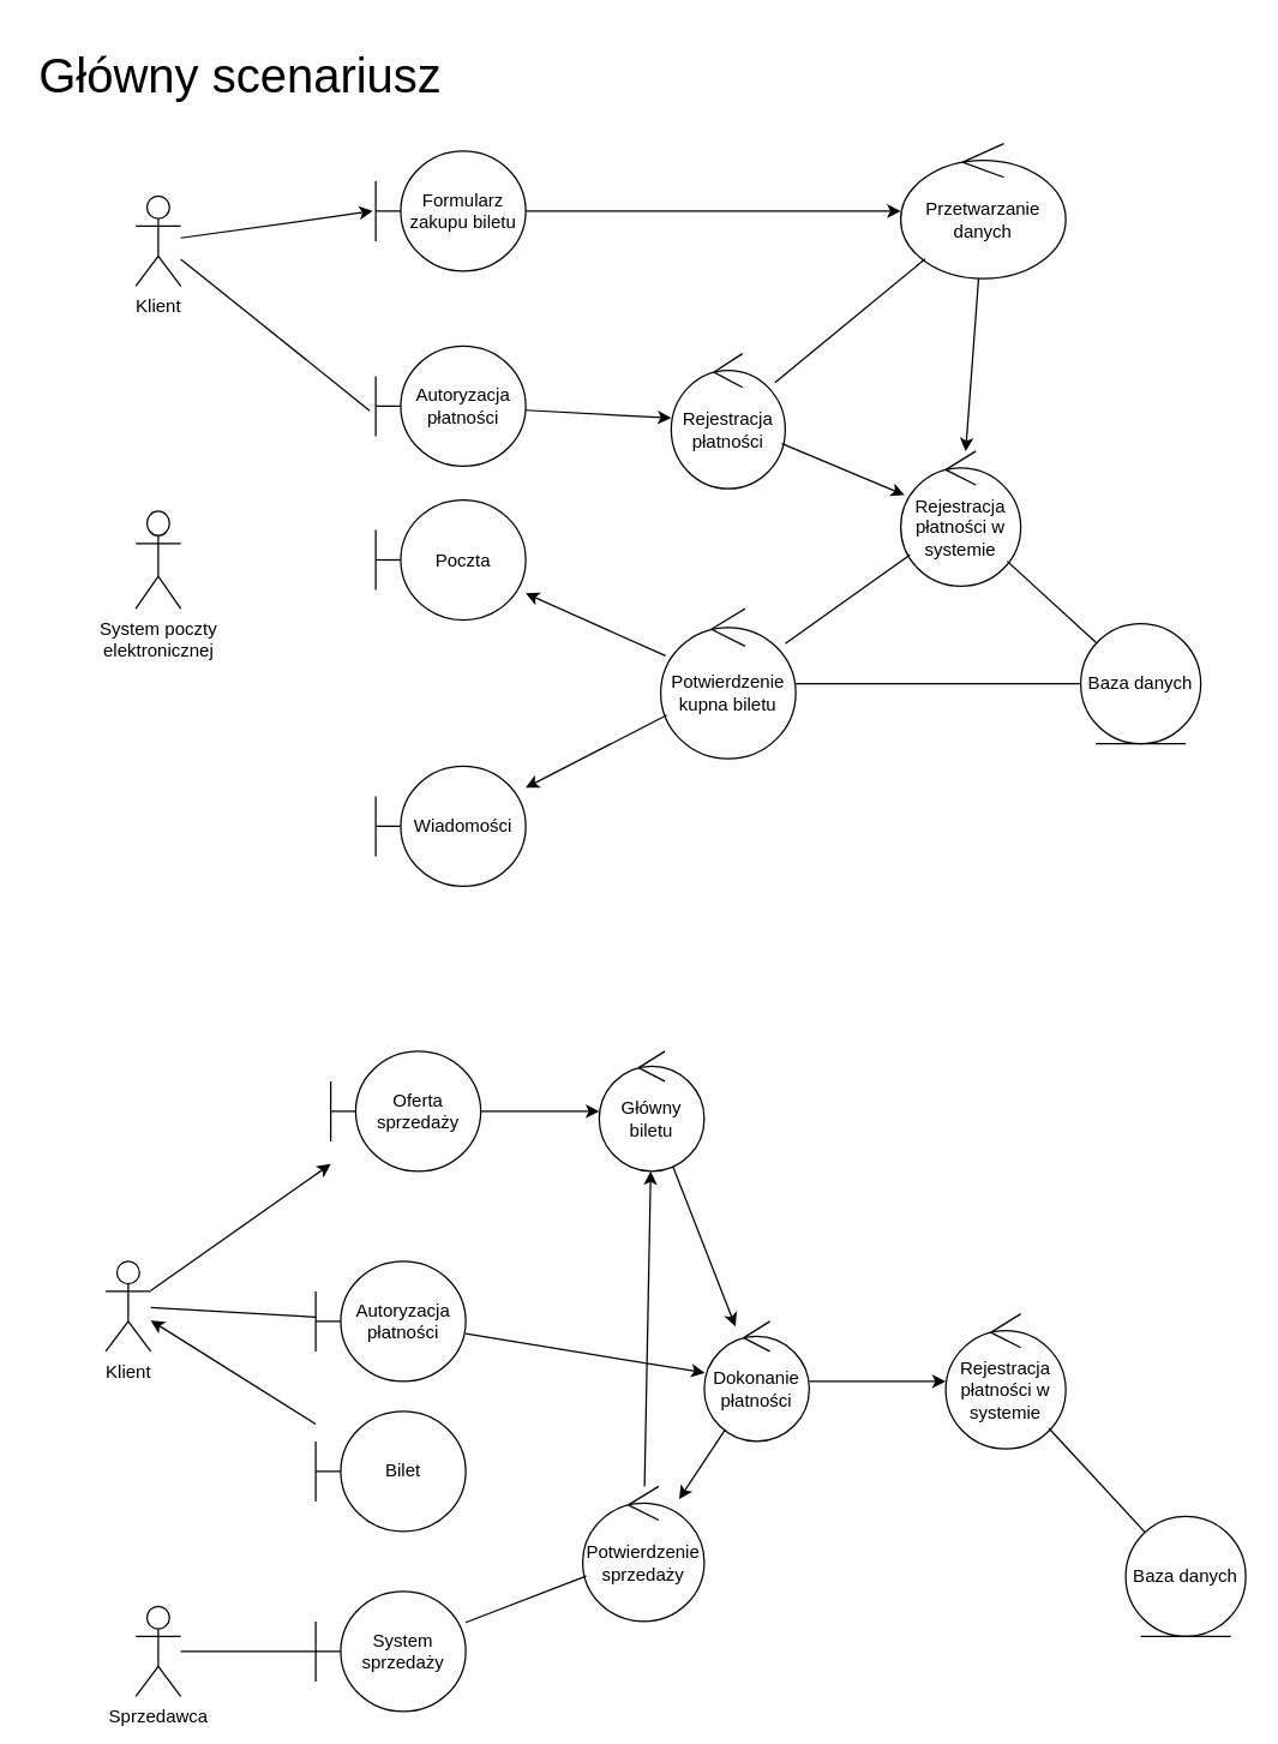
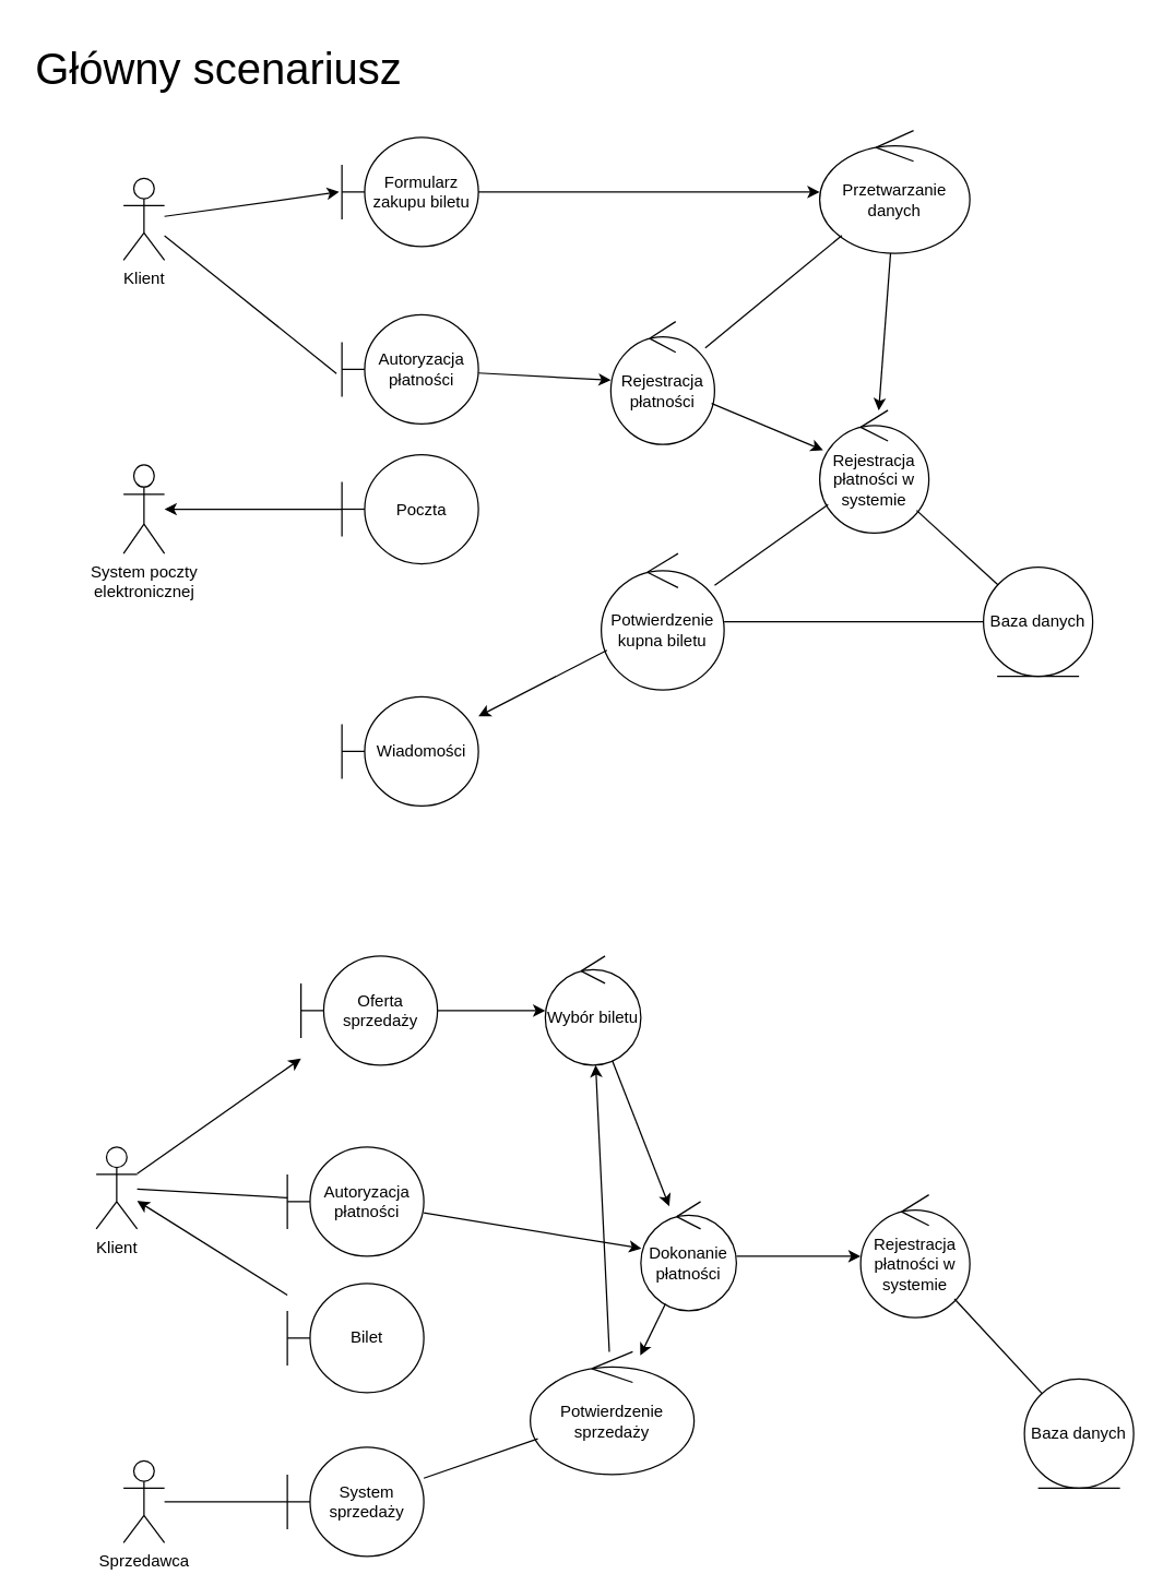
+ <mxCell id="15" value="" style="endArrow=classic;html=1;rounded=0;" edge="1" parent="1" source="10" target="9"><mxGeometry width="50" height="50" relative="1" as="geometry"><mxPoint x="410" y="390" as="sourcePoint" /><mxPoint x="460" y="340" as="targetPoint" /></mxGeometry></mxCell>
- <mxCell id="18" value="" style="endArrow=classic;html=1;rounded=0;" edge="1" parent="1" source="11" target="10"><mxGeometry width="50" height="50" relative="1" as="geometry"><mxPoint x="410" y="390" as="sourcePoint" /><mxPoint x="460" y="340" as="targetPoint" /></mxGeometry></mxCell>
- <mxCell id="31" value="Główny biletu" style="ellipse;shape=umlControl;whiteSpace=wrap;html=1;" vertex="1" parent="1"><mxGeometry x="399" y="700" width="70" height="80" as="geometry" /></mxCell>
+ <mxCell id="31" value="Wybór biletu" style="ellipse;shape=umlControl;whiteSpace=wrap;html=1;" vertex="1" parent="1"><mxGeometry x="399" y="700" width="70" height="80" as="geometry" /></mxCell>
- <mxCell id="46" value="Potwierdzenie sprzedaży" style="ellipse;shape=umlControl;whiteSpace=wrap;html=1;" vertex="1" parent="1"><mxGeometry x="388" y="990" width="81" height="90" as="geometry" /></mxCell>
+ <mxCell id="46" value="Potwierdzenie sprzedaży" style="ellipse;shape=umlControl;whiteSpace=wrap;html=1;" vertex="1" parent="1"><mxGeometry x="388" y="990" width="120" height="90" as="geometry" /></mxCell>
